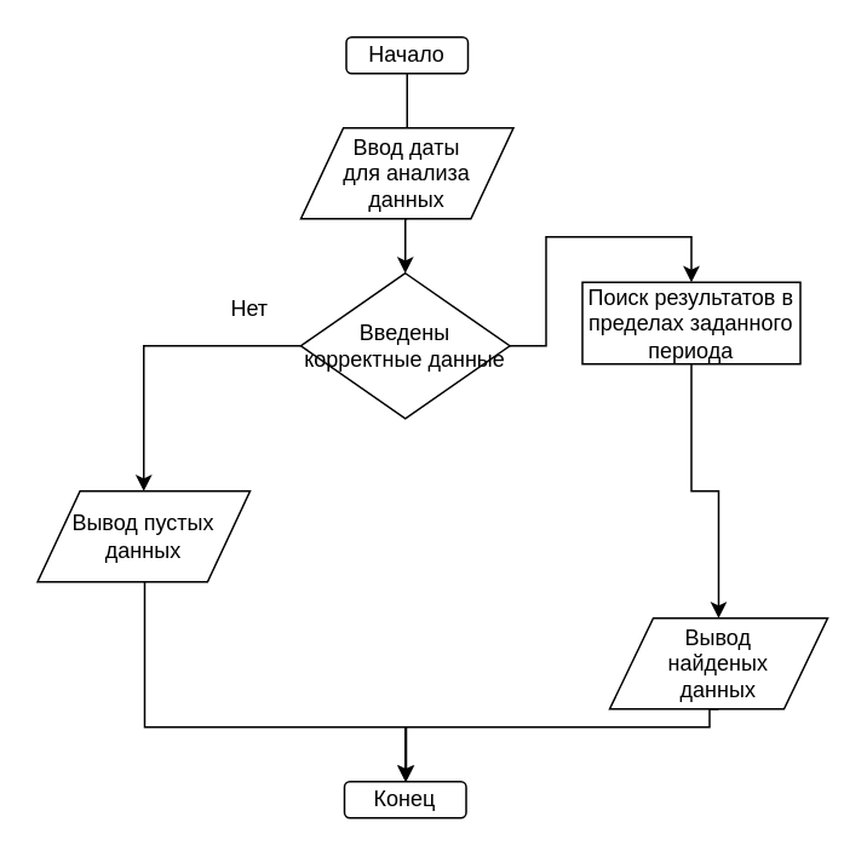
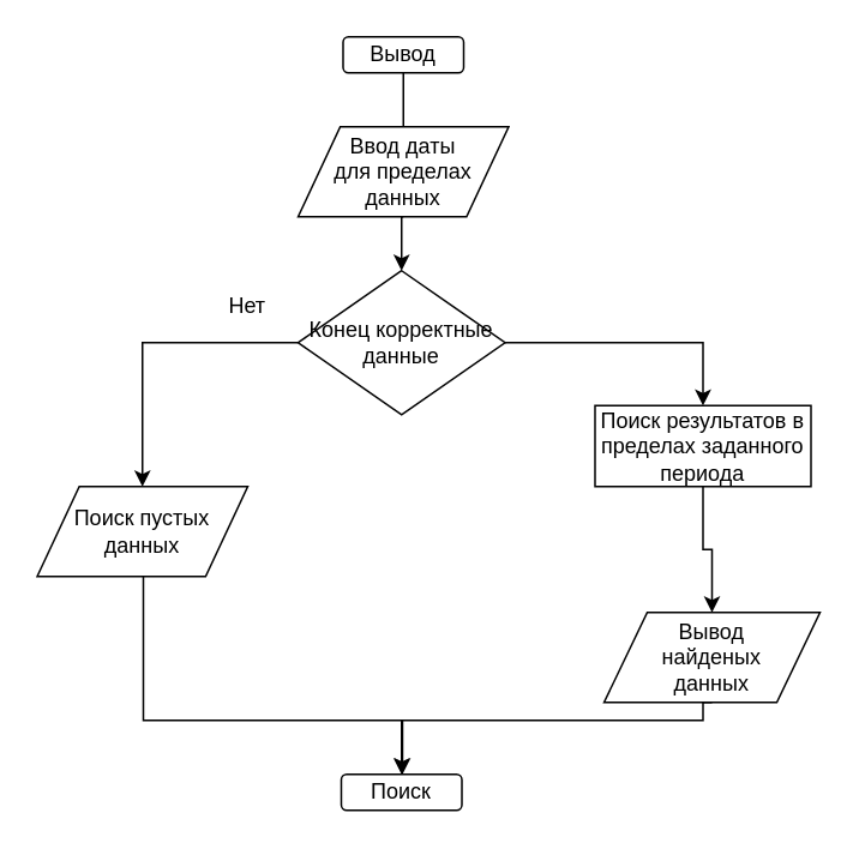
- <mxCell id="3" value="Начало" style="rounded=1;whiteSpace=wrap;html=1;" vertex="1" parent="1"><mxGeometry x="190" y="20" width="67" height="20" as="geometry" /></mxCell>
+ <mxCell id="3" value="Вывод" style="rounded=1;whiteSpace=wrap;html=1;" vertex="1" parent="1"><mxGeometry x="190" y="20" width="67" height="20" as="geometry" /></mxCell>
- <mxCell id="5" value="&lt;div&gt;Ввод даты&lt;/div&gt;&lt;div&gt;для анализа&lt;/div&gt;&lt;div&gt;данных&lt;br&gt;&lt;/div&gt;" style="shape=parallelogram;perimeter=parallelogramPerimeter;whiteSpace=wrap;html=1;" vertex="1" parent="1"><mxGeometry x="165" y="70" width="117" height="50" as="geometry" /></mxCell>
+ <mxCell id="5" value="&lt;div&gt;Ввод даты&lt;/div&gt;&lt;div&gt;для пределах&lt;/div&gt;&lt;div&gt;данных&lt;br&gt;&lt;/div&gt;" style="shape=parallelogram;perimeter=parallelogramPerimeter;whiteSpace=wrap;html=1;" vertex="1" parent="1"><mxGeometry x="165" y="70" width="117" height="50" as="geometry" /></mxCell>
- <mxCell id="12" value="Поиск результатов в пределах заданного периода" style="rounded=0;whiteSpace=wrap;html=1;" vertex="1" parent="1"><mxGeometry x="320" y="155" width="120" height="45" as="geometry" /></mxCell>
+ <mxCell id="12" value="Поиск результатов в пределах заданного периода" style="rounded=0;whiteSpace=wrap;html=1;" vertex="1" parent="1"><mxGeometry x="330" y="225" width="120" height="45" as="geometry" /></mxCell>
- <mxCell id="10" value="Введены корректные данные" style="rhombus;whiteSpace=wrap;html=1;" vertex="1" parent="1"><mxGeometry x="165" y="150" width="115" height="80" as="geometry" /></mxCell>
+ <mxCell id="10" value="Конец корректные данные" style="rhombus;whiteSpace=wrap;html=1;" vertex="1" parent="1"><mxGeometry x="165" y="150" width="115" height="80" as="geometry" /></mxCell>
- <mxCell id="7" value="Вывод пустых данных" style="shape=parallelogram;perimeter=parallelogramPerimeter;whiteSpace=wrap;html=1;" vertex="1" parent="1"><mxGeometry x="20" y="270" width="117" height="50" as="geometry" /></mxCell>
+ <mxCell id="7" value="Поиск пустых данных" style="shape=parallelogram;perimeter=parallelogramPerimeter;whiteSpace=wrap;html=1;" vertex="1" parent="1"><mxGeometry x="20" y="270" width="117" height="50" as="geometry" /></mxCell>
- <mxCell id="16" value="Конец" style="rounded=1;whiteSpace=wrap;html=1;" vertex="1" parent="1"><mxGeometry x="189" y="430" width="67" height="20" as="geometry" /></mxCell>
+ <mxCell id="16" value="Поиск" style="rounded=1;whiteSpace=wrap;html=1;" vertex="1" parent="1"><mxGeometry x="189" y="430" width="67" height="20" as="geometry" /></mxCell>
